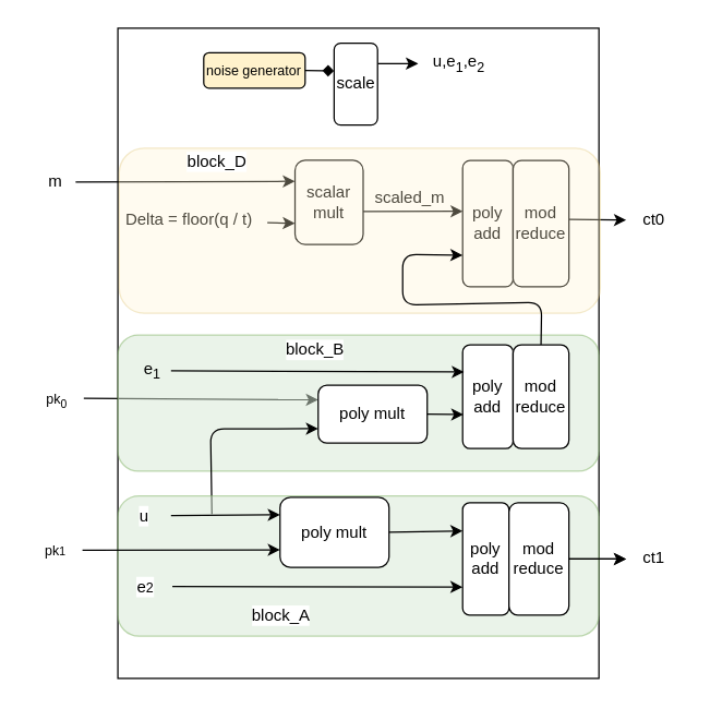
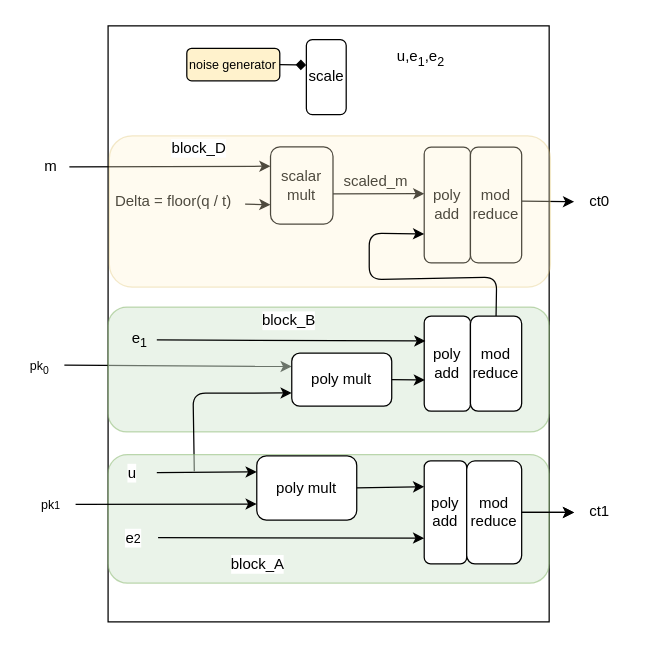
- <mxCell id="45" style="edgeStyle=none;html=1;exitX=1;exitY=0.25;exitDx=0;exitDy=0;" parent="42" source="46" target="44" edge="1"><mxGeometry relative="1" as="geometry" /></mxCell>
- <mxCell id="6" value="&lt;span style=&quot;font-size: 10px;&quot;&gt;pk&lt;sub&gt;0&lt;/sub&gt;&lt;/span&gt;" style="text;html=1;align=center;verticalAlign=middle;resizable=0;points=[];autosize=1;strokeColor=none;fillColor=none;" parent="1" vertex="1"><mxGeometry x="21" y="276.5" width="40" height="30" as="geometry" /></mxCell>
+ <mxCell id="6" value="&lt;span style=&quot;font-size: 10px;&quot;&gt;pk&lt;sub&gt;0&lt;/sub&gt;&lt;/span&gt;" style="text;html=1;align=center;verticalAlign=middle;resizable=0;points=[];autosize=1;strokeColor=none;fillColor=none;" parent="1" vertex="1"><mxGeometry x="11" y="276.5" width="40" height="30" as="geometry" /></mxCell>
